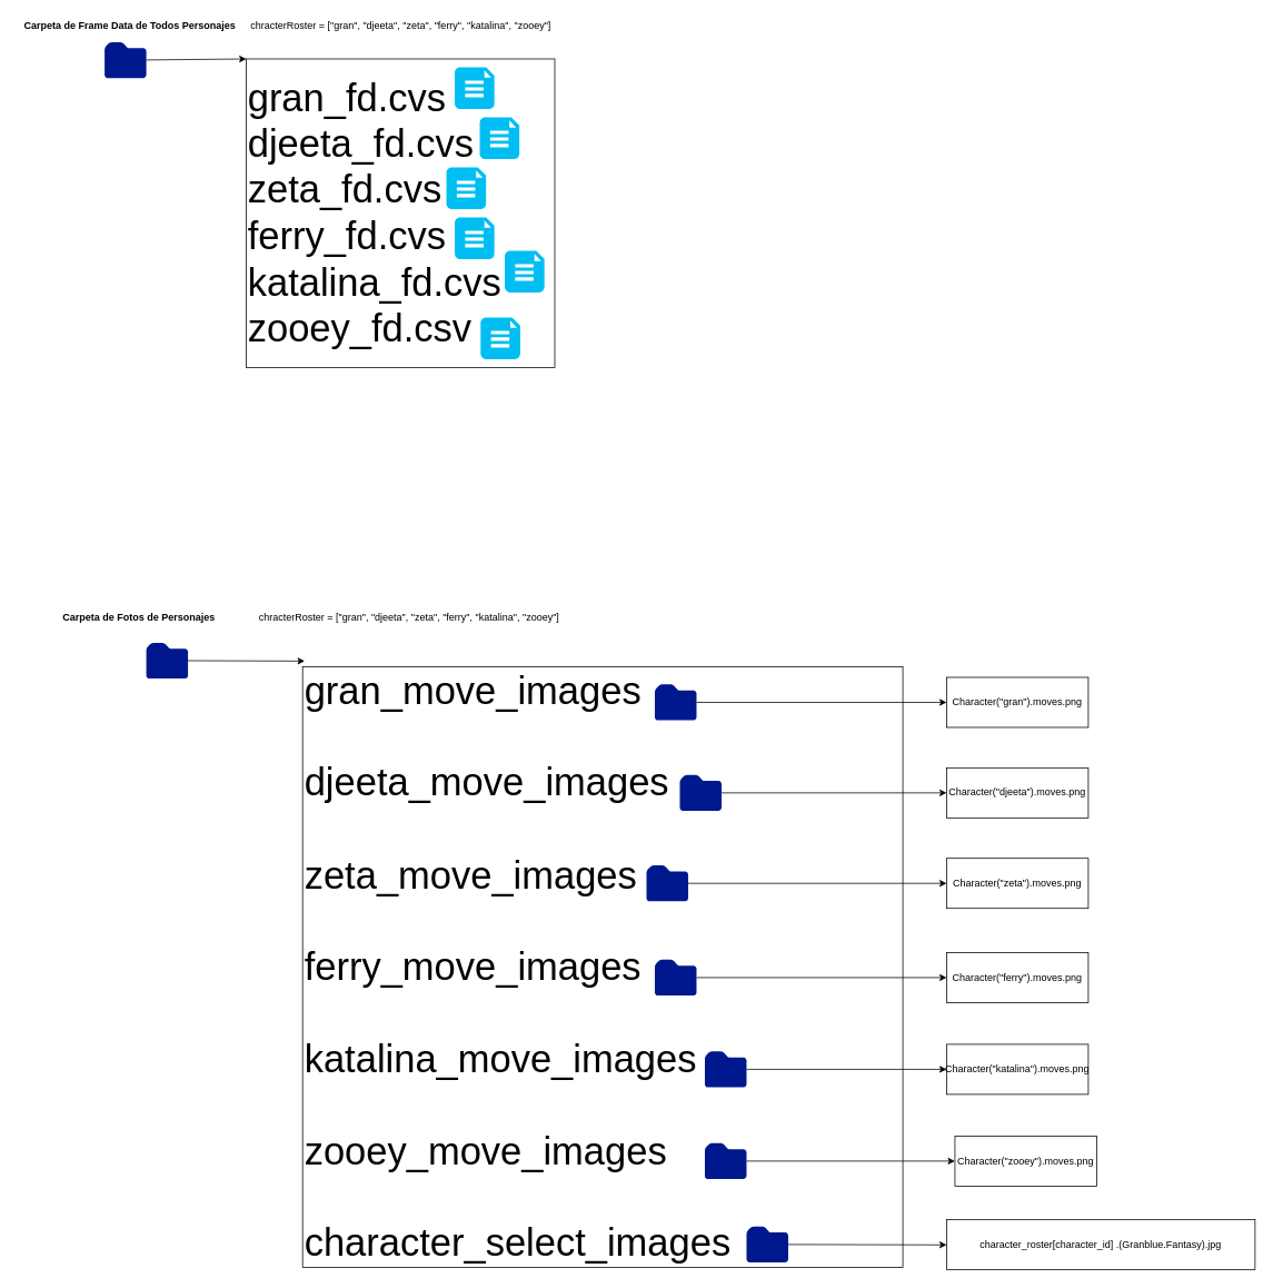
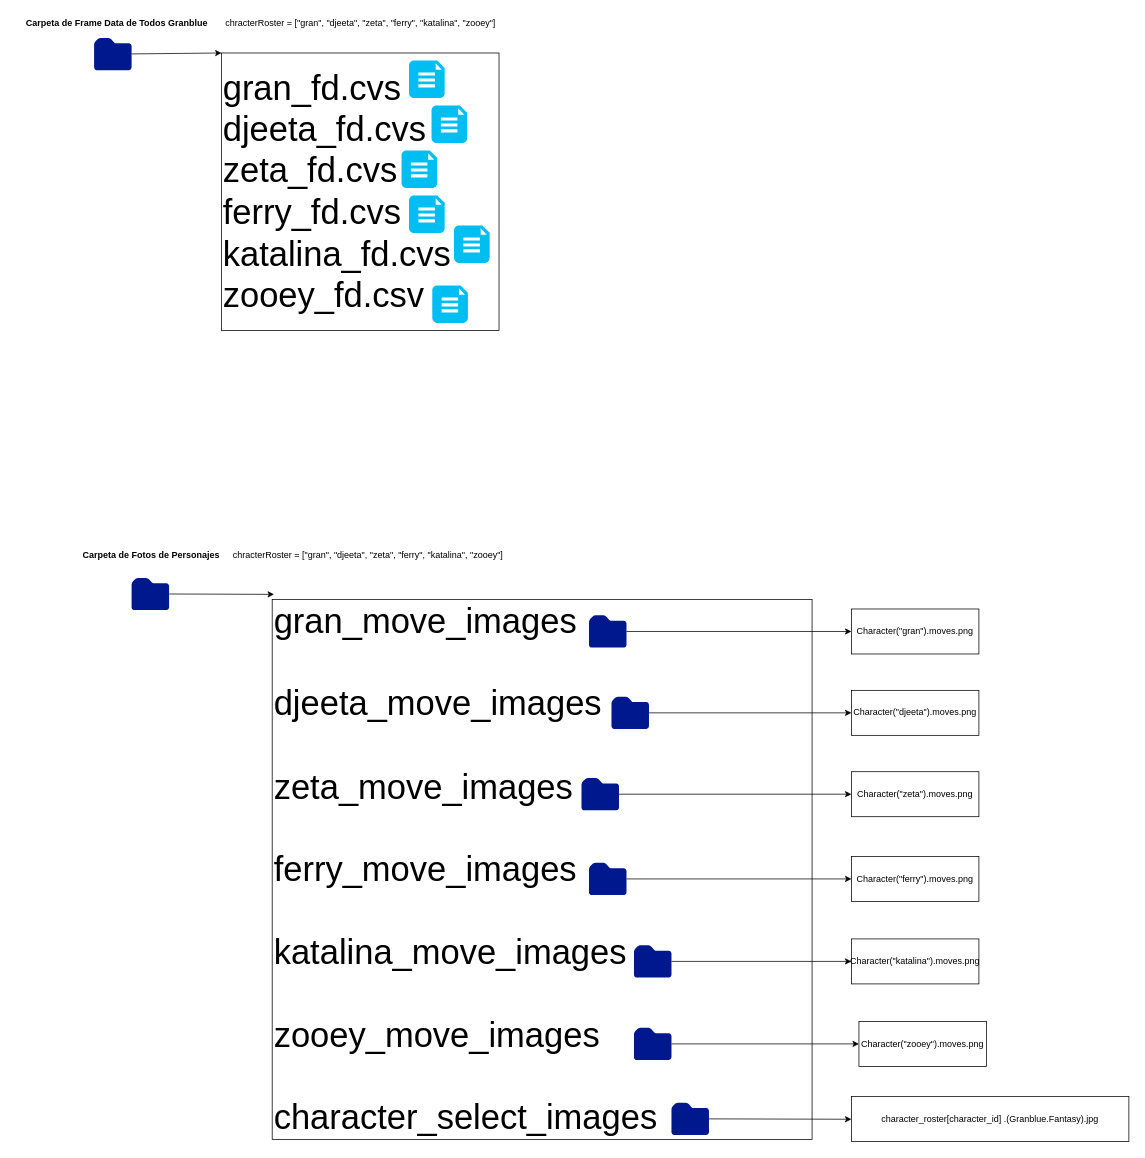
- <mxCell id="12" value="&lt;b&gt;Carpeta de Frame Data de Todos Personajes&lt;/b&gt;" style="text;html=1;align=center;verticalAlign=middle;resizable=0;points=[];autosize=1;strokeColor=none;" vertex="1" parent="1"><mxGeometry x="20" y="20" width="270" height="20" as="geometry" /></mxCell>
+ <mxCell id="12" value="&lt;b&gt;Carpeta de Frame Data de Todos Granblue&lt;/b&gt;" style="text;html=1;align=center;verticalAlign=middle;resizable=0;points=[];autosize=1;strokeColor=none;" vertex="1" parent="1"><mxGeometry x="20" y="20" width="270" height="20" as="geometry" /></mxCell>
- <mxCell id="14" value="&lt;b&gt;Carpeta de Fotos de Personajes&lt;br&gt;&lt;/b&gt;" style="text;html=1;align=center;verticalAlign=middle;resizable=0;points=[];autosize=1;strokeColor=none;" vertex="1" parent="1"><mxGeometry x="66" y="730" width="200" height="20" as="geometry" /></mxCell>
+ <mxCell id="14" value="&lt;b&gt;Carpeta de Fotos de Personajes&lt;br&gt;&lt;/b&gt;" style="text;html=1;align=center;verticalAlign=middle;resizable=0;points=[];autosize=1;strokeColor=none;" vertex="1" parent="1"><mxGeometry x="101" y="730" width="200" height="20" as="geometry" /></mxCell>
